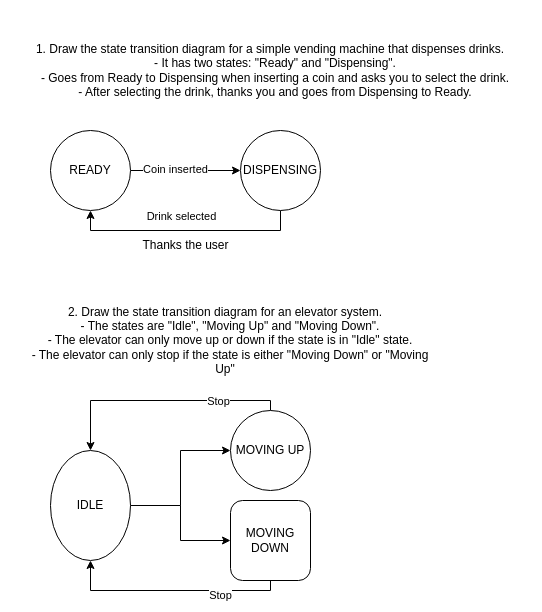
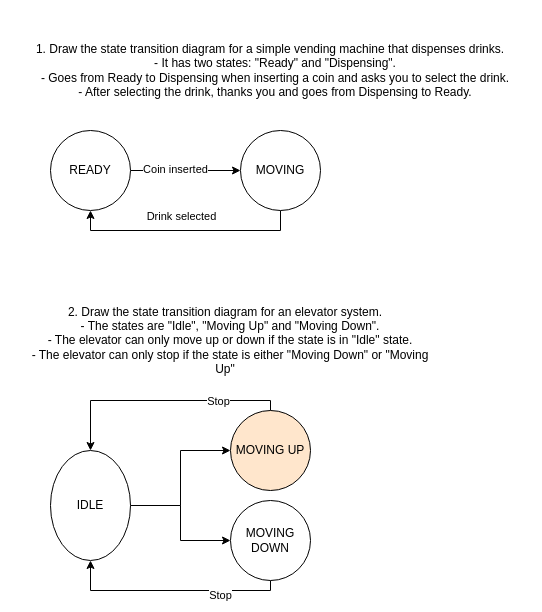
- <mxCell id="8" value="DISPENSING" style="ellipse;whiteSpace=wrap;html=1;" vertex="1" parent="1"><mxGeometry x="240" y="130" width="80" height="80" as="geometry" /></mxCell>
+ <mxCell id="8" value="MOVING" style="ellipse;whiteSpace=wrap;html=1;" vertex="1" parent="1"><mxGeometry x="240" y="130" width="80" height="80" as="geometry" /></mxCell>
- <mxCell id="9" value="Thanks the user" style="text;html=1;align=center;verticalAlign=middle;resizable=0;points=[];autosize=1;strokeColor=none;fillColor=none;" vertex="1" parent="1"><mxGeometry x="130" y="230" width="110" height="30" as="geometry" /></mxCell>
- <mxCell id="16" value="MOVING UP" style="ellipse;whiteSpace=wrap;html=1;" vertex="1" parent="1"><mxGeometry x="230" y="410" width="80" height="80" as="geometry" /></mxCell>
+ <mxCell id="16" value="MOVING UP" style="ellipse;whiteSpace=wrap;html=1;fillColor=#ffe6cc;" vertex="1" parent="1"><mxGeometry x="230" y="410" width="80" height="80" as="geometry" /></mxCell>
- <mxCell id="19" value="MOVING DOWN" style="whiteSpace=wrap;html=1;rounded=1;" vertex="1" parent="1"><mxGeometry x="230" y="500" width="80" height="80" as="geometry" /></mxCell>
+ <mxCell id="19" value="MOVING DOWN" style="ellipse;whiteSpace=wrap;html=1;" vertex="1" parent="1"><mxGeometry x="230" y="500" width="80" height="80" as="geometry" /></mxCell>
